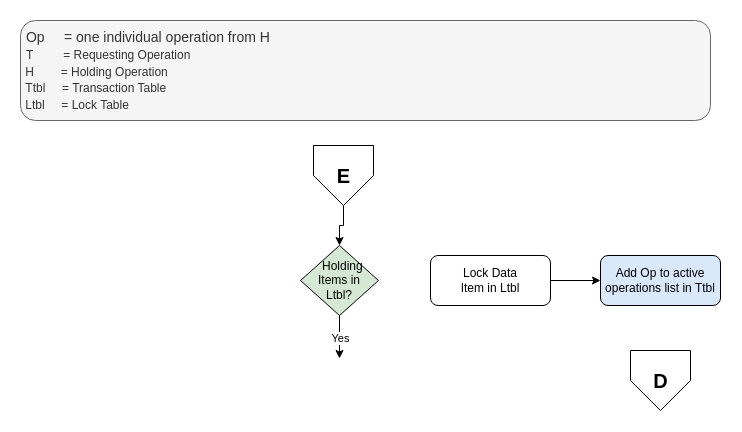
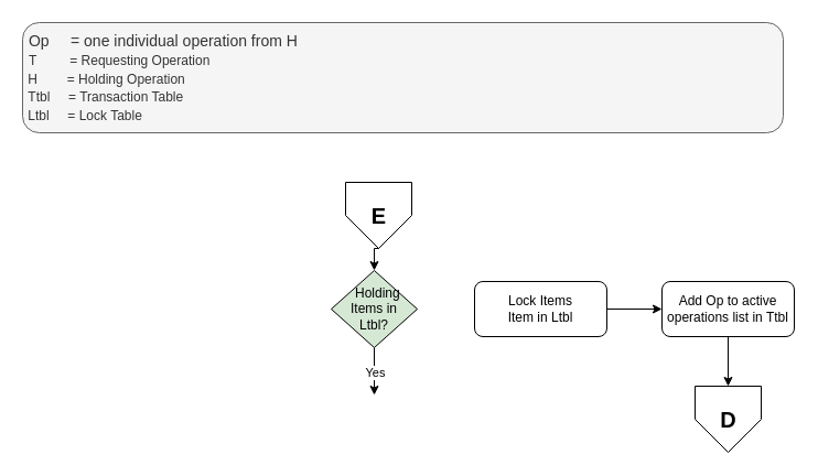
- <mxCell id="3" value="E" style="verticalLabelPosition=middle;verticalAlign=middle;html=1;shape=offPageConnector;rounded=0;size=0.5;labelPosition=center;align=center;fontSize=20;fontStyle=1" parent="1" vertex="1"><mxGeometry x="313" y="145" width="60" height="60" as="geometry" /></mxCell>
+ <mxCell id="3" value="E" style="verticalLabelPosition=middle;verticalAlign=middle;html=1;shape=offPageConnector;rounded=0;size=0.5;labelPosition=center;align=center;fontSize=20;fontStyle=1" parent="1" vertex="1"><mxGeometry x="313" y="165" width="60" height="60" as="geometry" /></mxCell>
- <mxCell id="6" value="Lock Data &lt;br&gt;Item in Ltbl" style="rounded=1;whiteSpace=wrap;html=1;fontSize=12;glass=0;strokeWidth=1;shadow=0;container=0;" parent="1" vertex="1"><mxGeometry x="430" y="255" width="120" height="50" as="geometry" /></mxCell>
+ <mxCell id="6" value="Lock Items &lt;br&gt;Item in Ltbl" style="rounded=1;whiteSpace=wrap;html=1;fontSize=12;glass=0;strokeWidth=1;shadow=0;container=0;" parent="1" vertex="1"><mxGeometry x="430" y="255" width="120" height="50" as="geometry" /></mxCell>
- <mxCell id="11" value="Add Op to active operations list in Ttbl" style="rounded=1;whiteSpace=wrap;html=1;fontSize=12;glass=0;strokeWidth=1;shadow=0;container=0;fillColor=#dae8fc;" vertex="1" parent="1"><mxGeometry x="600" y="255" width="120" height="50" as="geometry" /></mxCell>
+ <mxCell id="11" value="Add Op to active operations list in Ttbl" style="rounded=1;whiteSpace=wrap;html=1;fontSize=12;glass=0;strokeWidth=1;shadow=0;container=0;" vertex="1" parent="1"><mxGeometry x="600" y="255" width="120" height="50" as="geometry" /></mxCell>
+ <mxCell id="12" style="edgeStyle=orthogonalEdgeStyle;rounded=0;orthogonalLoop=1;jettySize=auto;html=1;entryX=0.5;entryY=0;entryDx=0;entryDy=0;exitX=0.5;exitY=1;exitDx=0;exitDy=0;" edge="1" parent="1" source="11" target="7"><mxGeometry x="330" y="305" as="geometry"><mxPoint x="560" y="290" as="sourcePoint" /><mxPoint x="610" y="290" as="targetPoint" /><Array as="points" /></mxGeometry></mxCell>
